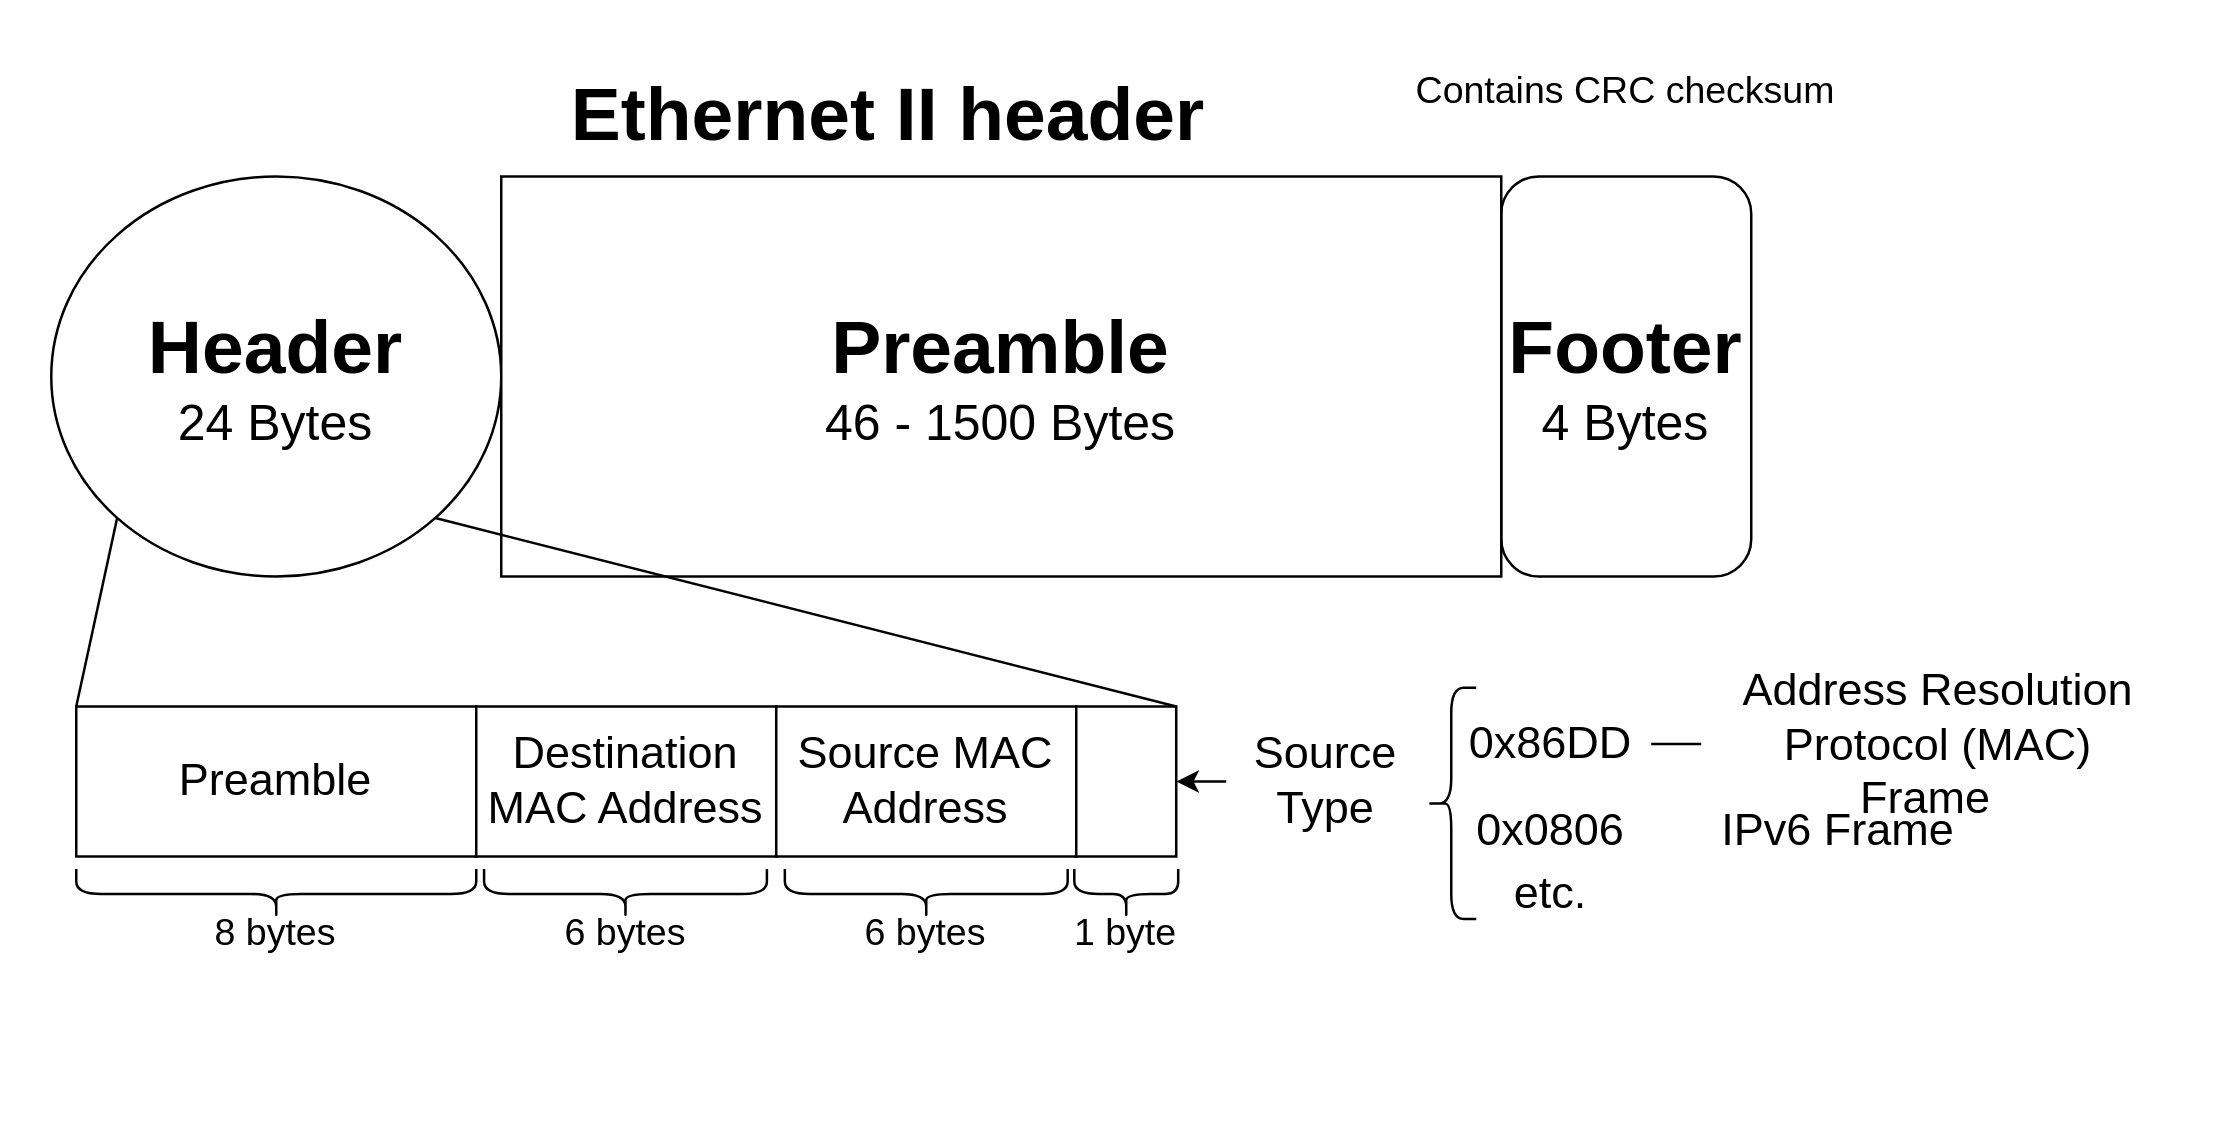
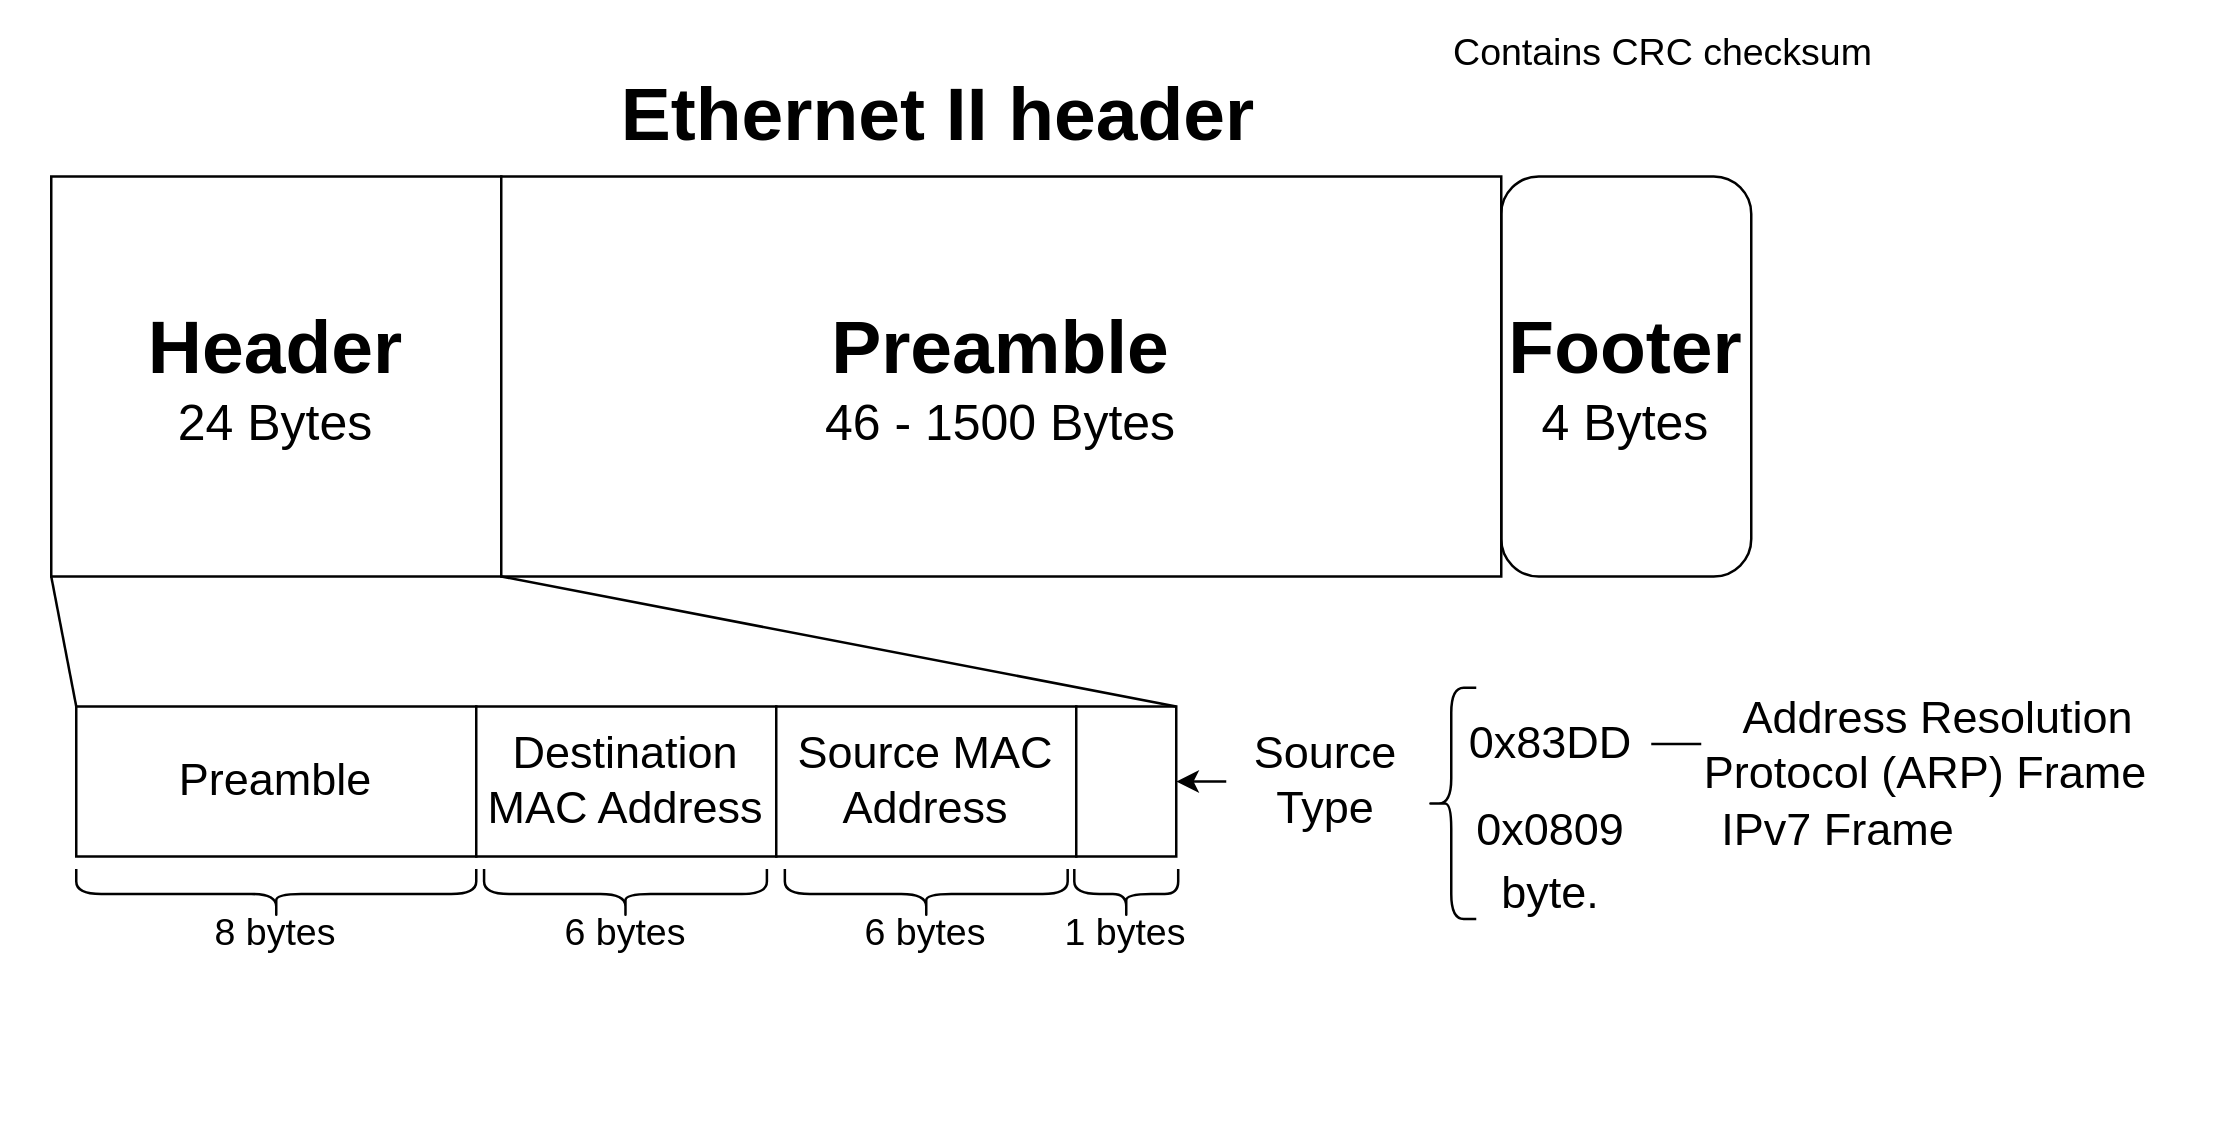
- <mxCell id="21" value="Contains CRC checksum" style="text;html=1;strokeColor=none;fillColor=none;align=center;verticalAlign=middle;whiteSpace=wrap;rounded=0;fontSize=15;" vertex="1" parent="1"><mxGeometry x="560" y="20" width="180" height="30" as="geometry" /></mxCell>
+ <mxCell id="21" value="Contains CRC checksum" style="text;html=1;strokeColor=none;fillColor=none;align=center;verticalAlign=middle;whiteSpace=wrap;rounded=0;fontSize=15;" vertex="1" parent="1"><mxGeometry x="575" y="5" width="180" height="30" as="geometry" /></mxCell>
- <mxCell id="28" value="Ethernet II header" style="text;html=1;strokeColor=none;fillColor=none;align=center;verticalAlign=middle;whiteSpace=wrap;rounded=0;fontSize=30;fontStyle=1" vertex="1" parent="1"><mxGeometry x="180" y="30" width="350" height="30" as="geometry" /></mxCell>
+ <mxCell id="28" value="Ethernet II header" style="text;html=1;strokeColor=none;fillColor=none;align=center;verticalAlign=middle;whiteSpace=wrap;rounded=0;fontSize=30;fontStyle=1" vertex="1" parent="1"><mxGeometry x="200" y="30" width="350" height="30" as="geometry" /></mxCell>
- <mxCell id="2" value="&lt;font style=&quot;font-size: 30px&quot;&gt;&lt;b&gt;Header&lt;/b&gt;&lt;/font&gt;&lt;br style=&quot;font-size: 20px&quot;&gt;24 Bytes" style="ellipse;whiteSpace=wrap;html=1;fontSize=20;" vertex="1" parent="1"><mxGeometry x="20" y="70" width="180" height="160" as="geometry" /></mxCell>
+ <mxCell id="2" value="&lt;font style=&quot;font-size: 30px&quot;&gt;&lt;b&gt;Header&lt;/b&gt;&lt;/font&gt;&lt;br style=&quot;font-size: 20px&quot;&gt;24 Bytes" style="rounded=0;whiteSpace=wrap;html=1;fontSize=20;" vertex="1" parent="1"><mxGeometry x="20" y="70" width="180" height="160" as="geometry" /></mxCell>
- <mxCell id="23" value="0x86DD" style="text;html=1;strokeColor=none;fillColor=none;align=center;verticalAlign=middle;whiteSpace=wrap;rounded=0;fontSize=18;" vertex="1" parent="1"><mxGeometry x="580" y="287" width="80" height="20" as="geometry" /></mxCell>
+ <mxCell id="23" value="0x83DD" style="text;html=1;strokeColor=none;fillColor=none;align=center;verticalAlign=middle;whiteSpace=wrap;rounded=0;fontSize=18;" vertex="1" parent="1"><mxGeometry x="580" y="287" width="80" height="20" as="geometry" /></mxCell>
- <mxCell id="25" value="Address Resolution Protocol (MAC) Frame&amp;nbsp;&amp;nbsp;" style="text;html=1;strokeColor=none;fillColor=none;align=center;verticalAlign=middle;whiteSpace=wrap;rounded=0;fontSize=18;" vertex="1" parent="1"><mxGeometry x="680" y="270" width="190" height="55" as="geometry" /></mxCell>
+ <mxCell id="25" value="Address Resolution Protocol (ARP) Frame&amp;nbsp;&amp;nbsp;" style="text;html=1;strokeColor=none;fillColor=none;align=center;verticalAlign=middle;whiteSpace=wrap;rounded=0;fontSize=18;" vertex="1" parent="1"><mxGeometry x="680" y="270" width="190" height="55" as="geometry" /></mxCell>
- <mxCell id="24" value="0x0806" style="text;html=1;strokeColor=none;fillColor=none;align=center;verticalAlign=middle;whiteSpace=wrap;rounded=0;fontSize=18;" vertex="1" parent="1"><mxGeometry x="580" y="322" width="80" height="20" as="geometry" /></mxCell>
+ <mxCell id="24" value="0x0809" style="text;html=1;strokeColor=none;fillColor=none;align=center;verticalAlign=middle;whiteSpace=wrap;rounded=0;fontSize=18;" vertex="1" parent="1"><mxGeometry x="580" y="322" width="80" height="20" as="geometry" /></mxCell>
- <mxCell id="26" value="IPv6 Frame" style="text;html=1;strokeColor=none;fillColor=none;align=center;verticalAlign=middle;whiteSpace=wrap;rounded=0;fontSize=18;" vertex="1" parent="1"><mxGeometry x="680" y="322" width="110" height="20" as="geometry" /></mxCell>
+ <mxCell id="26" value="IPv7 Frame" style="text;html=1;strokeColor=none;fillColor=none;align=center;verticalAlign=middle;whiteSpace=wrap;rounded=0;fontSize=18;" vertex="1" parent="1"><mxGeometry x="680" y="322" width="110" height="20" as="geometry" /></mxCell>
- <mxCell id="29" value="etc." style="text;html=1;strokeColor=none;fillColor=none;align=center;verticalAlign=middle;whiteSpace=wrap;rounded=0;fontSize=18;" vertex="1" parent="1"><mxGeometry x="580" y="347.01" width="80" height="20" as="geometry" /></mxCell>
+ <mxCell id="29" value="byte." style="text;html=1;strokeColor=none;fillColor=none;align=center;verticalAlign=middle;whiteSpace=wrap;rounded=0;fontSize=18;" vertex="1" parent="1"><mxGeometry x="580" y="347.01" width="80" height="20" as="geometry" /></mxCell>
- <mxCell id="20" value="1 byte" style="text;html=1;strokeColor=none;fillColor=none;align=center;verticalAlign=middle;whiteSpace=wrap;rounded=0;fontSize=15;" vertex="1" parent="1"><mxGeometry x="405" y="362" width="90" height="20" as="geometry" /></mxCell>
+ <mxCell id="20" value="1 bytes" style="text;html=1;strokeColor=none;fillColor=none;align=center;verticalAlign=middle;whiteSpace=wrap;rounded=0;fontSize=15;" vertex="1" parent="1"><mxGeometry x="405" y="362" width="90" height="20" as="geometry" /></mxCell>
